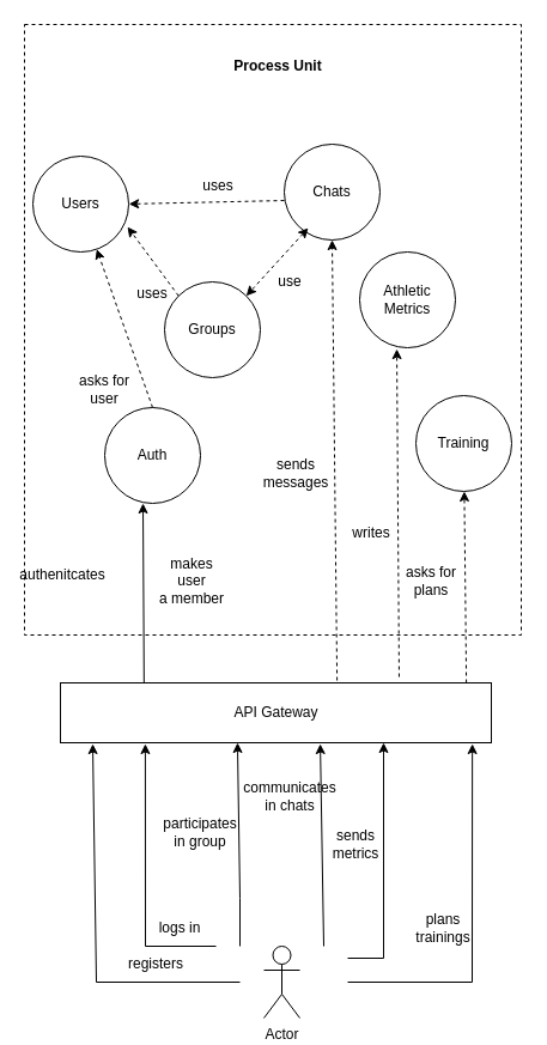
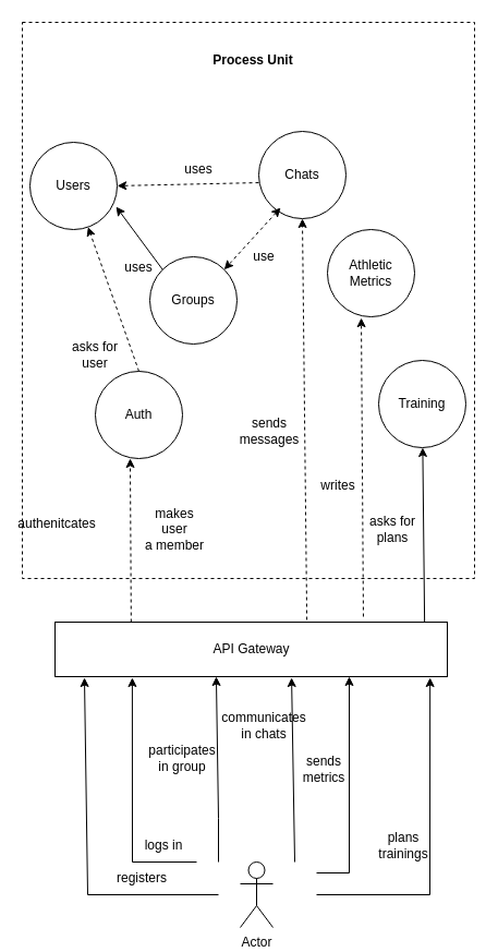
- <mxCell id="19" value="" style="endArrow=classic;html=1;rounded=0;exitX=0;exitY=0;exitDx=0;exitDy=0;dashed=1;entryX=0.988;entryY=0.738;entryDx=0;entryDy=0;entryPerimeter=0;" edge="1" parent="1" source="7" target="4"><mxGeometry width="50" height="50" relative="1" as="geometry"><mxPoint x="137" y="350" as="sourcePoint" /><mxPoint x="90.313" y="217.72" as="targetPoint" /></mxGeometry></mxCell>
+ <mxCell id="19" value="" style="endArrow=classic;html=1;rounded=0;exitX=0;exitY=0;exitDx=0;exitDy=0;dashed=0;entryX=0.988;entryY=0.738;entryDx=0;entryDy=0;entryPerimeter=0;" edge="1" parent="1" source="7" target="4"><mxGeometry width="50" height="50" relative="1" as="geometry"><mxPoint x="137" y="350" as="sourcePoint" /><mxPoint x="90.313" y="217.72" as="targetPoint" /></mxGeometry></mxCell>
- <mxCell id="39" value="" style="endArrow=classic;html=1;rounded=0;exitX=0.942;exitY=0;exitDx=0;exitDy=0;dashed=1;exitPerimeter=0;" edge="1" parent="1" source="31" target="6"><mxGeometry width="50" height="50" relative="1" as="geometry"><mxPoint x="342.96" y="575" as="sourcePoint" /><mxPoint x="341.04" y="301.04" as="targetPoint" /></mxGeometry></mxCell>
+ <mxCell id="39" value="" style="endArrow=classic;html=1;rounded=0;exitX=0.942;exitY=0;exitDx=0;exitDy=0;dashed=0;exitPerimeter=0;" edge="1" parent="1" source="31" target="6"><mxGeometry width="50" height="50" relative="1" as="geometry"><mxPoint x="342.96" y="575" as="sourcePoint" /><mxPoint x="341.04" y="301.04" as="targetPoint" /></mxGeometry></mxCell>
- <mxCell id="32" value="" style="endArrow=classic;html=1;rounded=0;exitX=0.194;exitY=0;exitDx=0;exitDy=0;dashed=0;exitPerimeter=0;entryX=0.4;entryY=1;entryDx=0;entryDy=0;entryPerimeter=0;" edge="1" parent="1" source="31" target="5"><mxGeometry width="50" height="50" relative="1" as="geometry"><mxPoint x="137" y="350" as="sourcePoint" /><mxPoint x="90.313" y="217.72" as="targetPoint" /></mxGeometry></mxCell>
+ <mxCell id="32" value="" style="endArrow=classic;html=1;rounded=0;exitX=0.194;exitY=0;exitDx=0;exitDy=0;dashed=1;exitPerimeter=0;entryX=0.4;entryY=1;entryDx=0;entryDy=0;entryPerimeter=0;" edge="1" parent="1" source="31" target="5"><mxGeometry width="50" height="50" relative="1" as="geometry"><mxPoint x="137" y="350" as="sourcePoint" /><mxPoint x="90.313" y="217.72" as="targetPoint" /></mxGeometry></mxCell>
